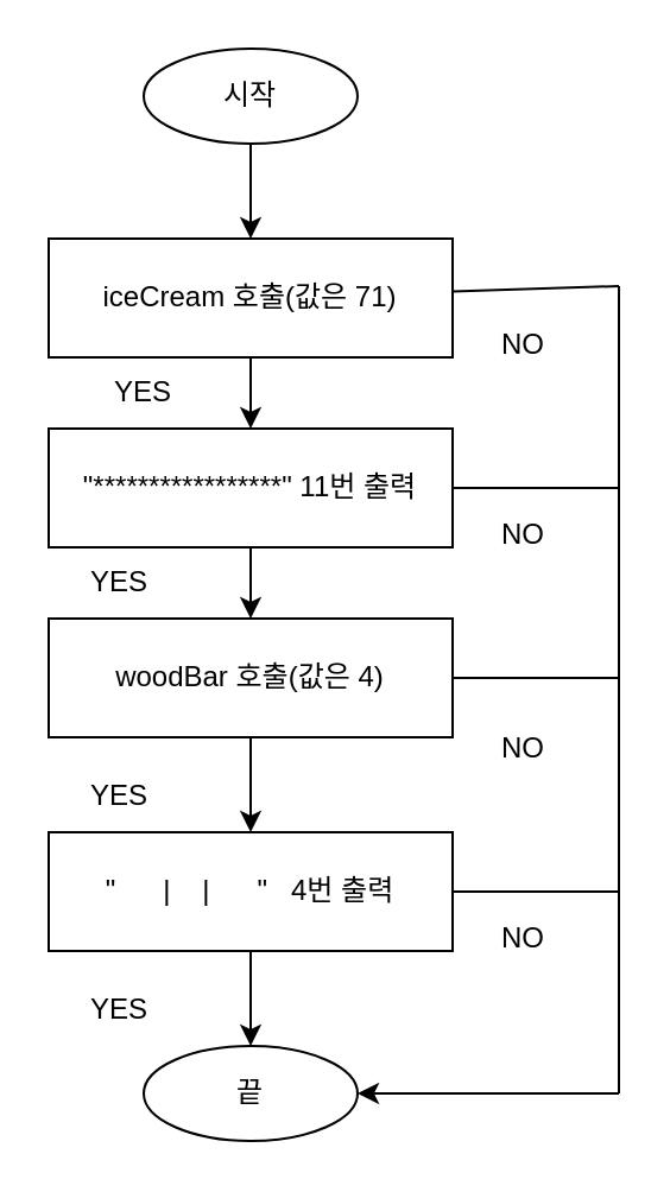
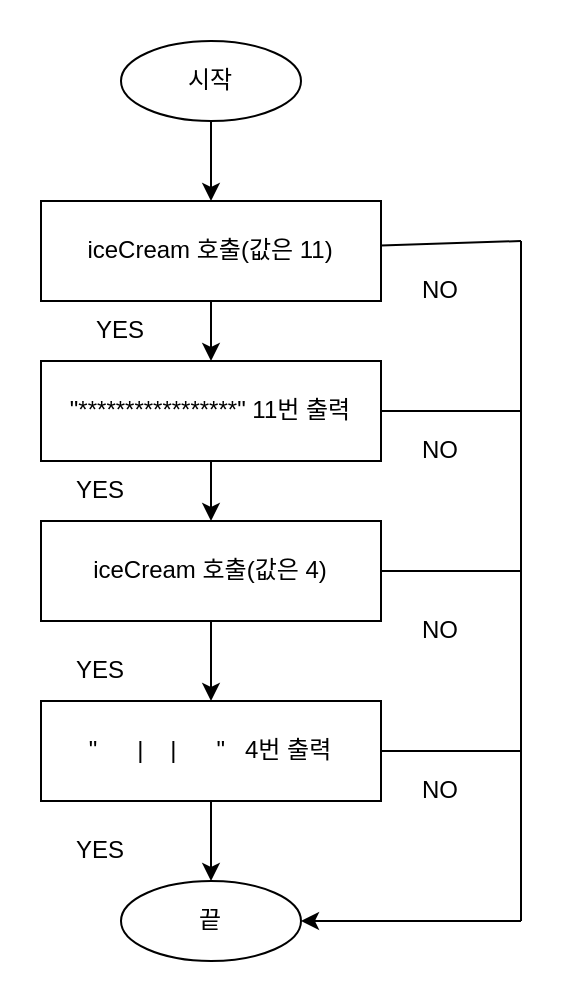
- <mxCell id="4" value="iceCream 호출(값은 71)" style="rounded=0;whiteSpace=wrap;html=1;" vertex="1" parent="1"><mxGeometry x="20" y="100" width="170" height="50" as="geometry" /></mxCell>
+ <mxCell id="4" value="iceCream 호출(값은 11)" style="rounded=0;whiteSpace=wrap;html=1;" vertex="1" parent="1"><mxGeometry x="20" y="100" width="170" height="50" as="geometry" /></mxCell>
- <mxCell id="9" value="woodBar 호출(값은 4)" style="rounded=0;whiteSpace=wrap;html=1;" vertex="1" parent="1"><mxGeometry x="20" y="260" width="170" height="50" as="geometry" /></mxCell>
+ <mxCell id="9" value="iceCream 호출(값은 4)" style="rounded=0;whiteSpace=wrap;html=1;" vertex="1" parent="1"><mxGeometry x="20" y="260" width="170" height="50" as="geometry" /></mxCell>
